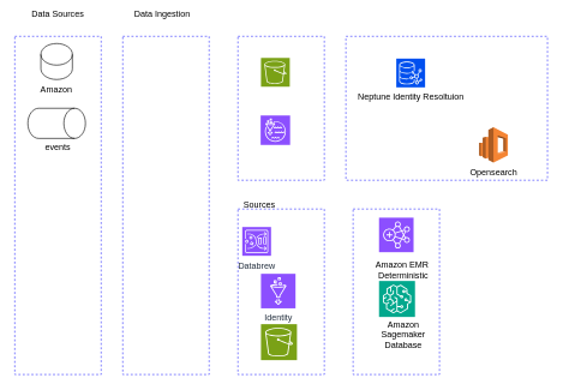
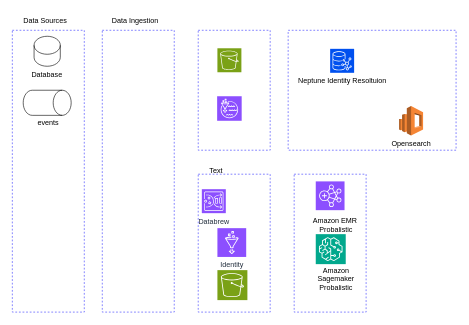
- <mxCell id="4" value="Data Sources" style="text;html=1;strokeColor=none;fillColor=none;align=center;verticalAlign=middle;whiteSpace=wrap;rounded=0;" vertex="1" parent="1"><mxGeometry x="25" y="5" width="110" height="30" as="geometry" /></mxCell>
+ <mxCell id="4" value="Data Sources" style="text;html=1;strokeColor=none;fillColor=none;align=center;verticalAlign=middle;whiteSpace=wrap;rounded=0;" vertex="1" parent="1"><mxGeometry x="20" y="20" width="110" height="30" as="geometry" /></mxCell>
- <mxCell id="10" value="Data Ingestion" style="text;html=1;strokeColor=none;fillColor=none;align=center;verticalAlign=middle;whiteSpace=wrap;rounded=0;" vertex="1" parent="1"><mxGeometry x="170" y="5" width="110" height="30" as="geometry" /></mxCell>
+ <mxCell id="10" value="Data Ingestion" style="text;html=1;strokeColor=none;fillColor=none;align=center;verticalAlign=middle;whiteSpace=wrap;rounded=0;" vertex="1" parent="1"><mxGeometry x="170" y="20" width="110" height="30" as="geometry" /></mxCell>
- <mxCell id="6" value="Amazon" style="text;html=1;strokeColor=none;fillColor=none;align=center;verticalAlign=middle;whiteSpace=wrap;rounded=0;" vertex="1" parent="1"><mxGeometry x="48.13" y="110" width="60" height="30" as="geometry" /></mxCell>
+ <mxCell id="6" value="Database" style="text;html=1;strokeColor=none;fillColor=none;align=center;verticalAlign=middle;whiteSpace=wrap;rounded=0;" vertex="1" parent="1"><mxGeometry x="48.13" y="110" width="60" height="30" as="geometry" /></mxCell>
- <mxCell id="26" value="Sources" style="text;html=1;strokeColor=none;fillColor=none;align=center;verticalAlign=middle;whiteSpace=wrap;rounded=0;" vertex="1" parent="1"><mxGeometry x="330" y="270" width="60" height="30" as="geometry" /></mxCell>
+ <mxCell id="26" value="Text" style="text;html=1;strokeColor=none;fillColor=none;align=center;verticalAlign=middle;whiteSpace=wrap;rounded=0;" vertex="1" parent="1"><mxGeometry x="330" y="270" width="60" height="30" as="geometry" /></mxCell>
- <mxCell id="23" value="Amazon EMR&amp;nbsp;&lt;br&gt;Deterministic" style="text;html=1;strokeColor=none;fillColor=none;align=center;verticalAlign=middle;whiteSpace=wrap;rounded=0;" vertex="1" parent="1"><mxGeometry x="505" y="360" width="110" height="30" as="geometry" /></mxCell>
+ <mxCell id="23" value="Amazon EMR&amp;nbsp;&lt;br&gt;Probalistic" style="text;html=1;strokeColor=none;fillColor=none;align=center;verticalAlign=middle;whiteSpace=wrap;rounded=0;" vertex="1" parent="1"><mxGeometry x="505" y="360" width="110" height="30" as="geometry" /></mxCell>
- <mxCell id="21" value="Amazon Sagemaker&lt;br&gt;Database" style="text;html=1;strokeColor=none;fillColor=none;align=center;verticalAlign=middle;whiteSpace=wrap;rounded=0;" vertex="1" parent="1"><mxGeometry x="505" y="450" width="110" height="30" as="geometry" /></mxCell>
+ <mxCell id="21" value="Amazon Sagemaker&lt;br&gt;Probalistic" style="text;html=1;strokeColor=none;fillColor=none;align=center;verticalAlign=middle;whiteSpace=wrap;rounded=0;" vertex="1" parent="1"><mxGeometry x="505" y="450" width="110" height="30" as="geometry" /></mxCell>
